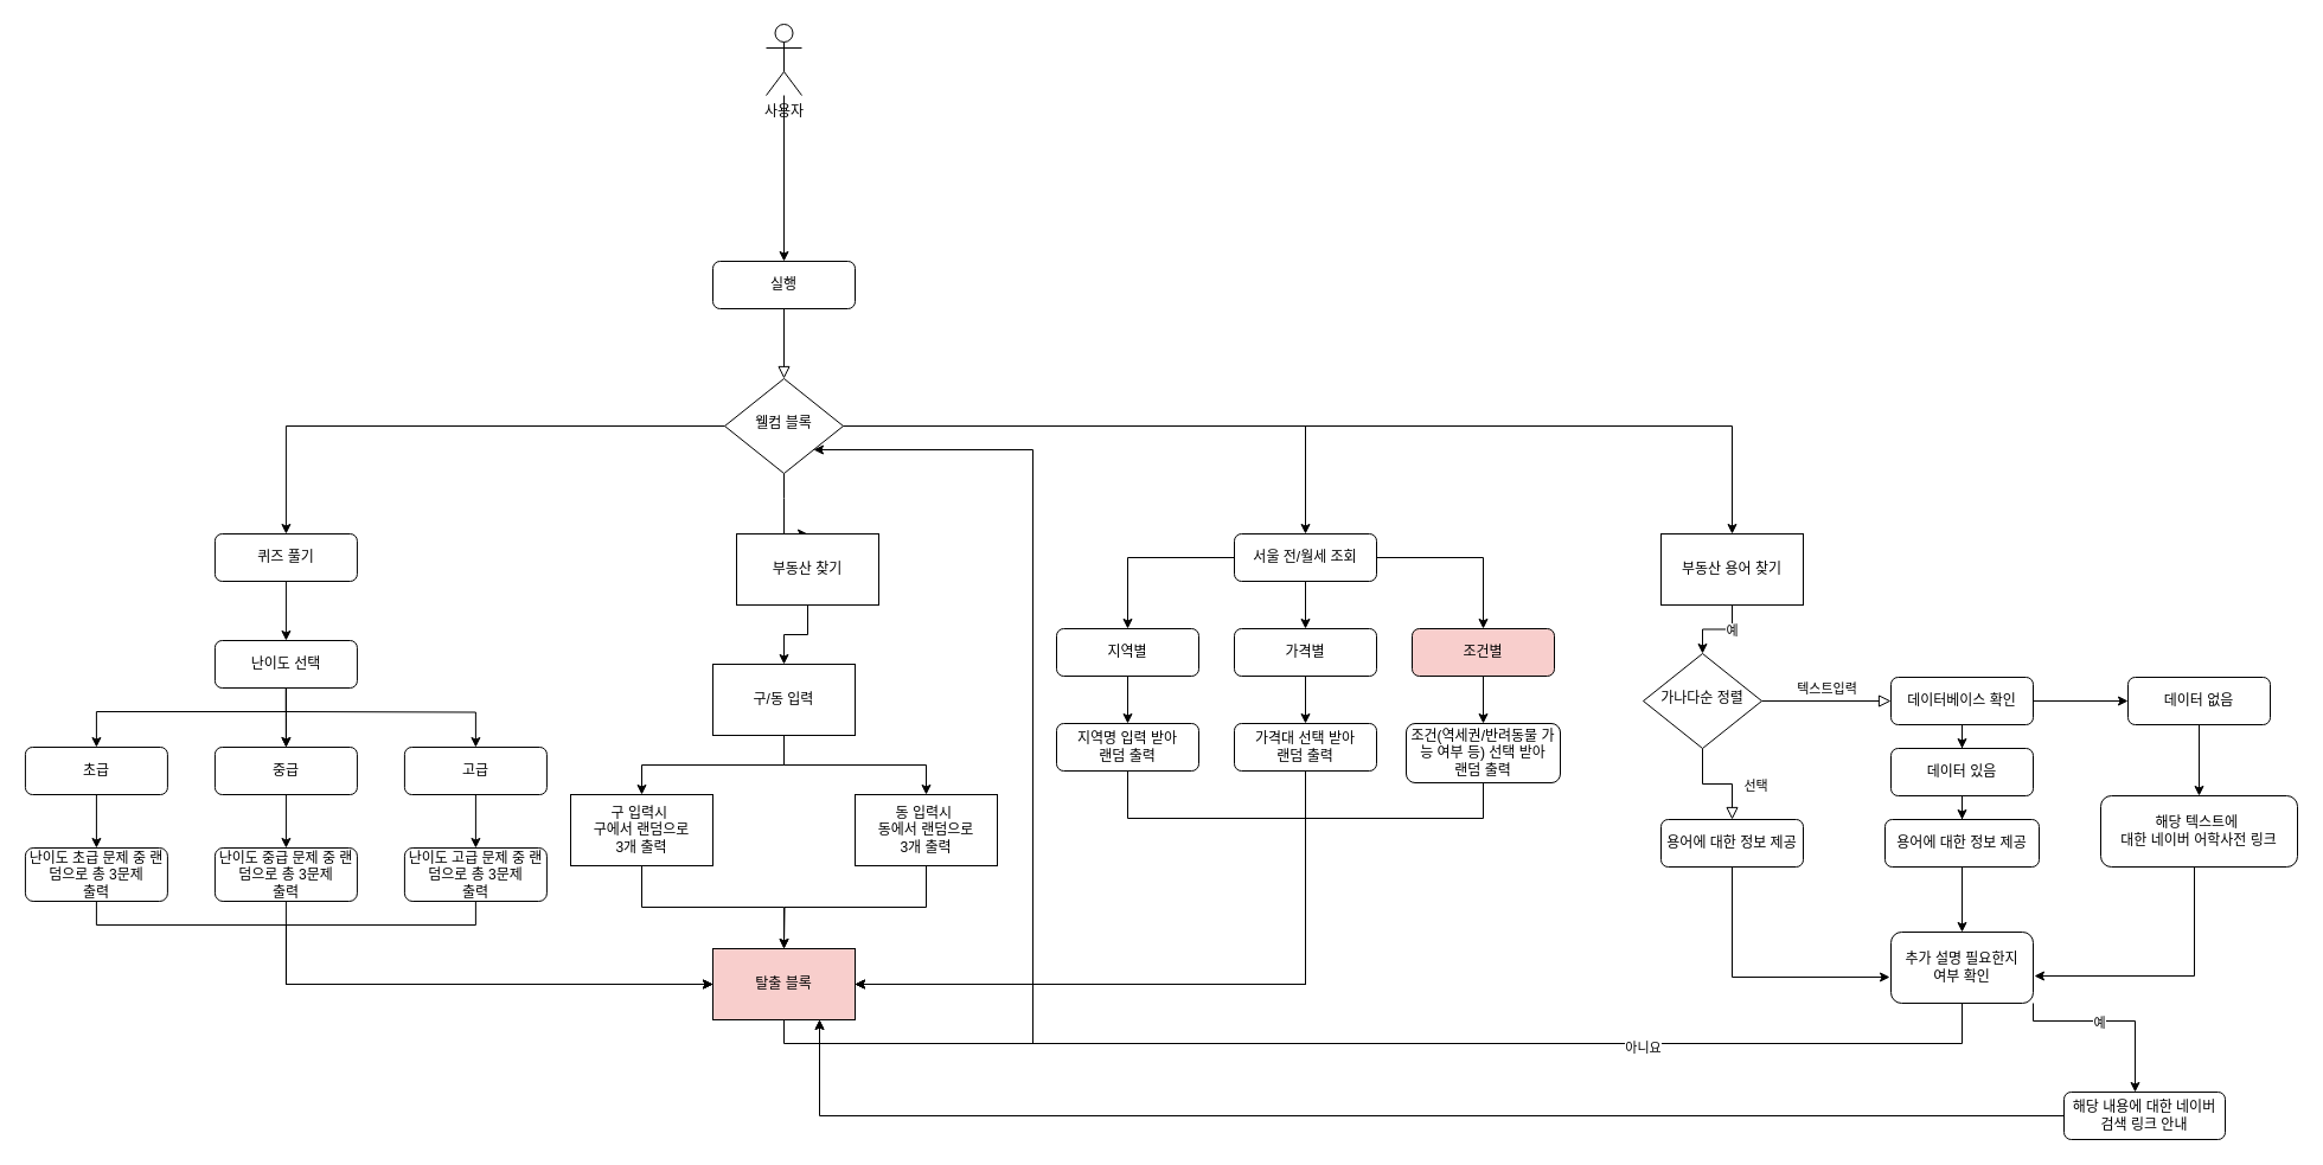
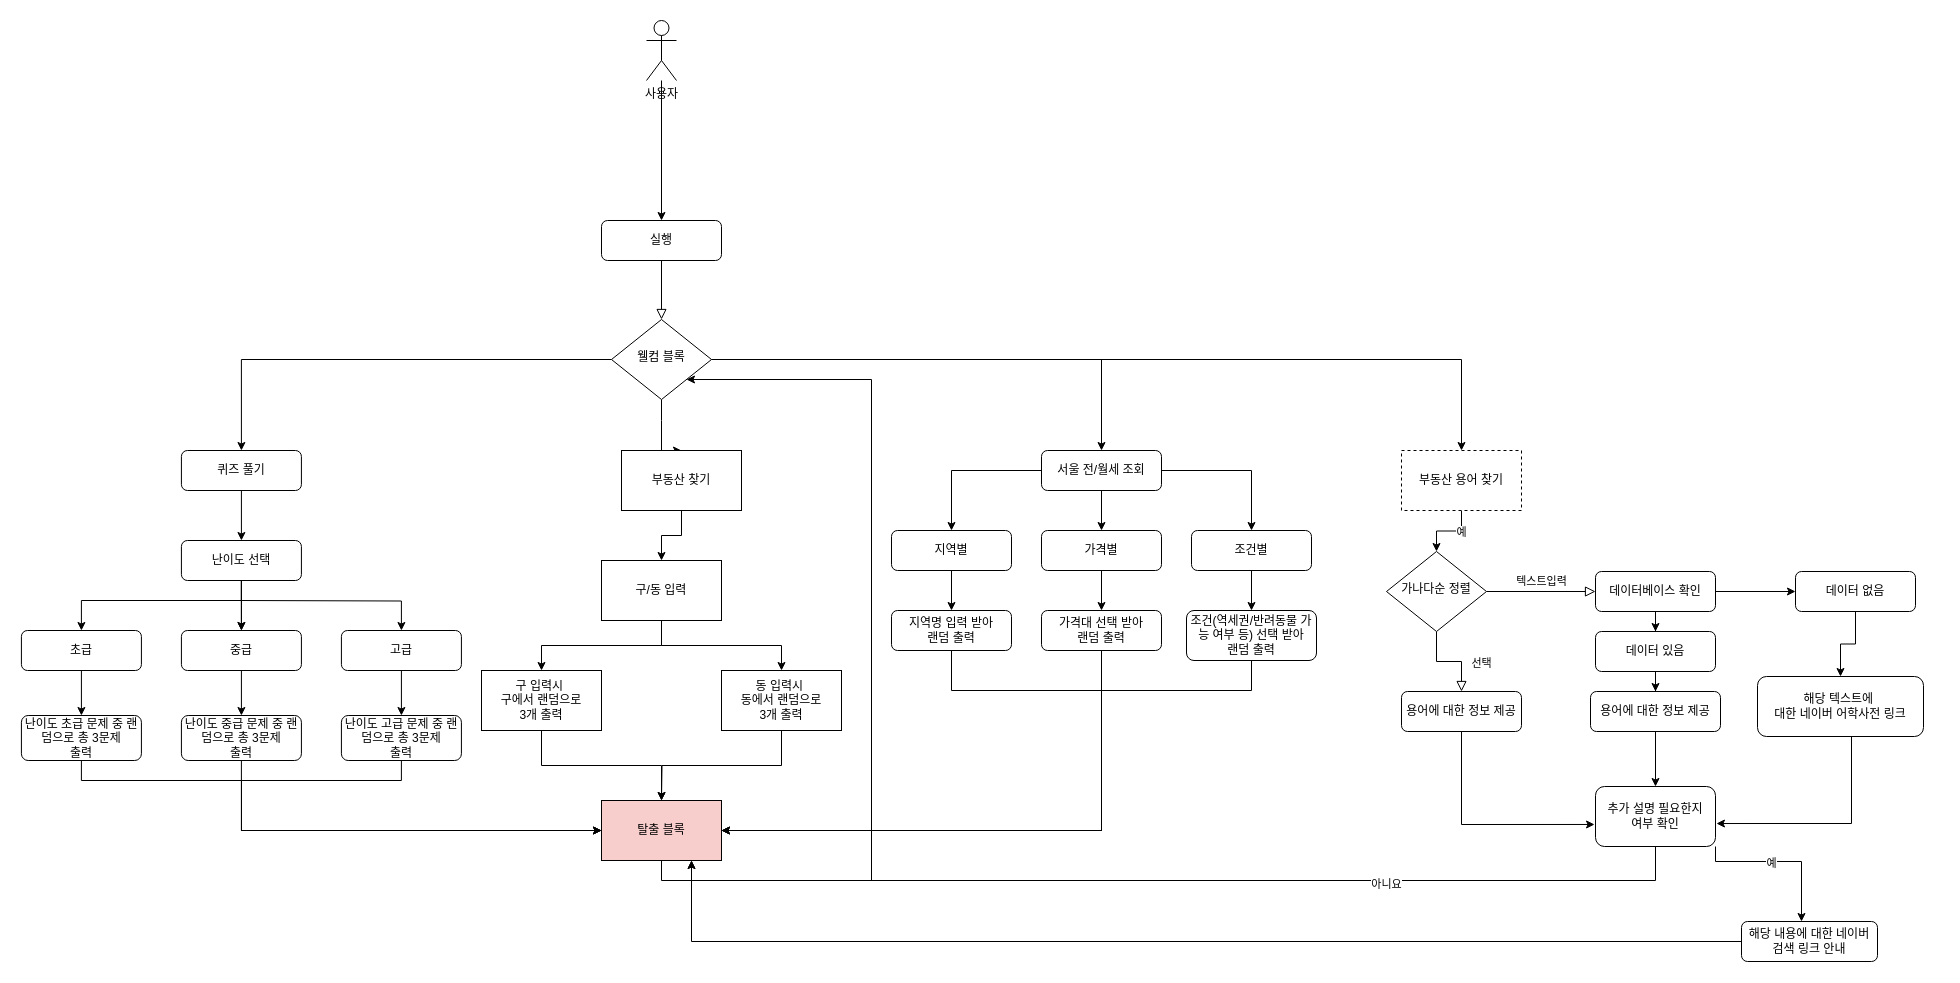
- <mxCell id="82" value="부동산 용어 찾기" style="rounded=0;whiteSpace=wrap;html=1;" vertex="1" parent="1"><mxGeometry x="1401" y="450" width="120" height="60" as="geometry" /></mxCell>
+ <mxCell id="82" value="부동산 용어 찾기" style="rounded=0;whiteSpace=wrap;html=1;dashed=1;" vertex="1" parent="1"><mxGeometry x="1401" y="450" width="120" height="60" as="geometry" /></mxCell>
- <mxCell id="29" value="조건별" style="rounded=1;whiteSpace=wrap;html=1;fontSize=12;glass=0;strokeWidth=1;shadow=0;fillColor=#f8cecc;" parent="1" vertex="1"><mxGeometry x="1191" y="530" width="120" height="40" as="geometry" /></mxCell>
+ <mxCell id="29" value="조건별" style="rounded=1;whiteSpace=wrap;html=1;fontSize=12;glass=0;strokeWidth=1;shadow=0;" parent="1" vertex="1"><mxGeometry x="1191" y="530" width="120" height="40" as="geometry" /></mxCell>
- <mxCell id="70" value="해당 텍스트에&amp;nbsp;&lt;br&gt;대한 네이버 어학사전 링크" style="rounded=1;whiteSpace=wrap;html=1;fontSize=12;glass=0;strokeWidth=1;shadow=0;" vertex="1" parent="1"><mxGeometry x="1772" y="671" width="166" height="60" as="geometry" /></mxCell>
+ <mxCell id="70" value="해당 텍스트에&amp;nbsp;&lt;br&gt;대한 네이버 어학사전 링크" style="rounded=1;whiteSpace=wrap;html=1;fontSize=12;glass=0;strokeWidth=1;shadow=0;" vertex="1" parent="1"><mxGeometry x="1757" y="676" width="166" height="60" as="geometry" /></mxCell>
